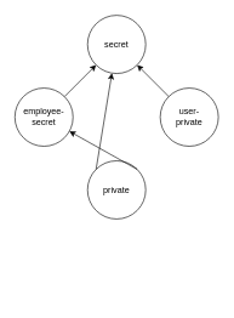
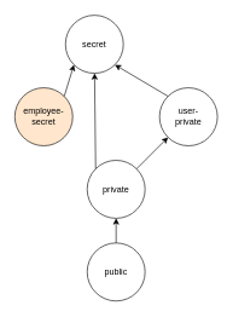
- <mxCell id="4" value="secret" style="ellipse;whiteSpace=wrap;html=1;aspect=fixed;" parent="1" vertex="1"><mxGeometry x="120" y="20" width="80" height="80" as="geometry" /></mxCell>
+ <mxCell id="4" value="secret" style="ellipse;whiteSpace=wrap;html=1;aspect=fixed;" parent="1" vertex="1"><mxGeometry x="90" y="20" width="80" height="80" as="geometry" /></mxCell>
- <mxCell id="5" value="employee-&lt;br&gt;secret" style="ellipse;whiteSpace=wrap;html=1;aspect=fixed;" parent="1" vertex="1"><mxGeometry x="20" y="120" width="80" height="80" as="geometry" /></mxCell>
+ <mxCell id="5" value="employee-&lt;br&gt;secret" style="ellipse;whiteSpace=wrap;html=1;aspect=fixed;fillColor=#ffe6cc;" parent="1" vertex="1"><mxGeometry x="20" y="120" width="80" height="80" as="geometry" /></mxCell>
- <mxCell id="8" value="" style="endArrow=classic;html=1;exitX=1;exitY=0;exitDx=0;exitDy=0;" parent="1" source="6" target="5" edge="1"><mxGeometry width="50" height="50" relative="1" as="geometry"><mxPoint x="199.784" y="515.716" as="sourcePoint" /><mxPoint x="250" y="240" as="targetPoint" /></mxGeometry></mxCell>
+ <mxCell id="8" value="" style="endArrow=classic;html=1;exitX=1;exitY=0;exitDx=0;exitDy=0;entryX=0;entryY=1;entryDx=0;entryDy=0;" parent="1" source="6" target="3" edge="1"><mxGeometry width="50" height="50" relative="1" as="geometry"><mxPoint x="199.784" y="515.716" as="sourcePoint" /><mxPoint x="250" y="240" as="targetPoint" /></mxGeometry></mxCell>
+ <mxCell id="11" value="" style="endArrow=classic;html=1;entryX=0.5;entryY=1;entryDx=0;entryDy=0;exitX=0.5;exitY=0;exitDx=0;exitDy=0;" parent="1" source="2" target="6" edge="1"><mxGeometry width="50" height="50" relative="1" as="geometry"><mxPoint x="213.216" y="151.716" as="sourcePoint" /><mxPoint x="199.784" y="105.284" as="targetPoint" /></mxGeometry></mxCell>
+ <mxCell id="2" value="public" style="ellipse;whiteSpace=wrap;html=1;aspect=fixed;" parent="1" vertex="1"><mxGeometry x="120" y="334" width="80" height="80" as="geometry" /></mxCell>
